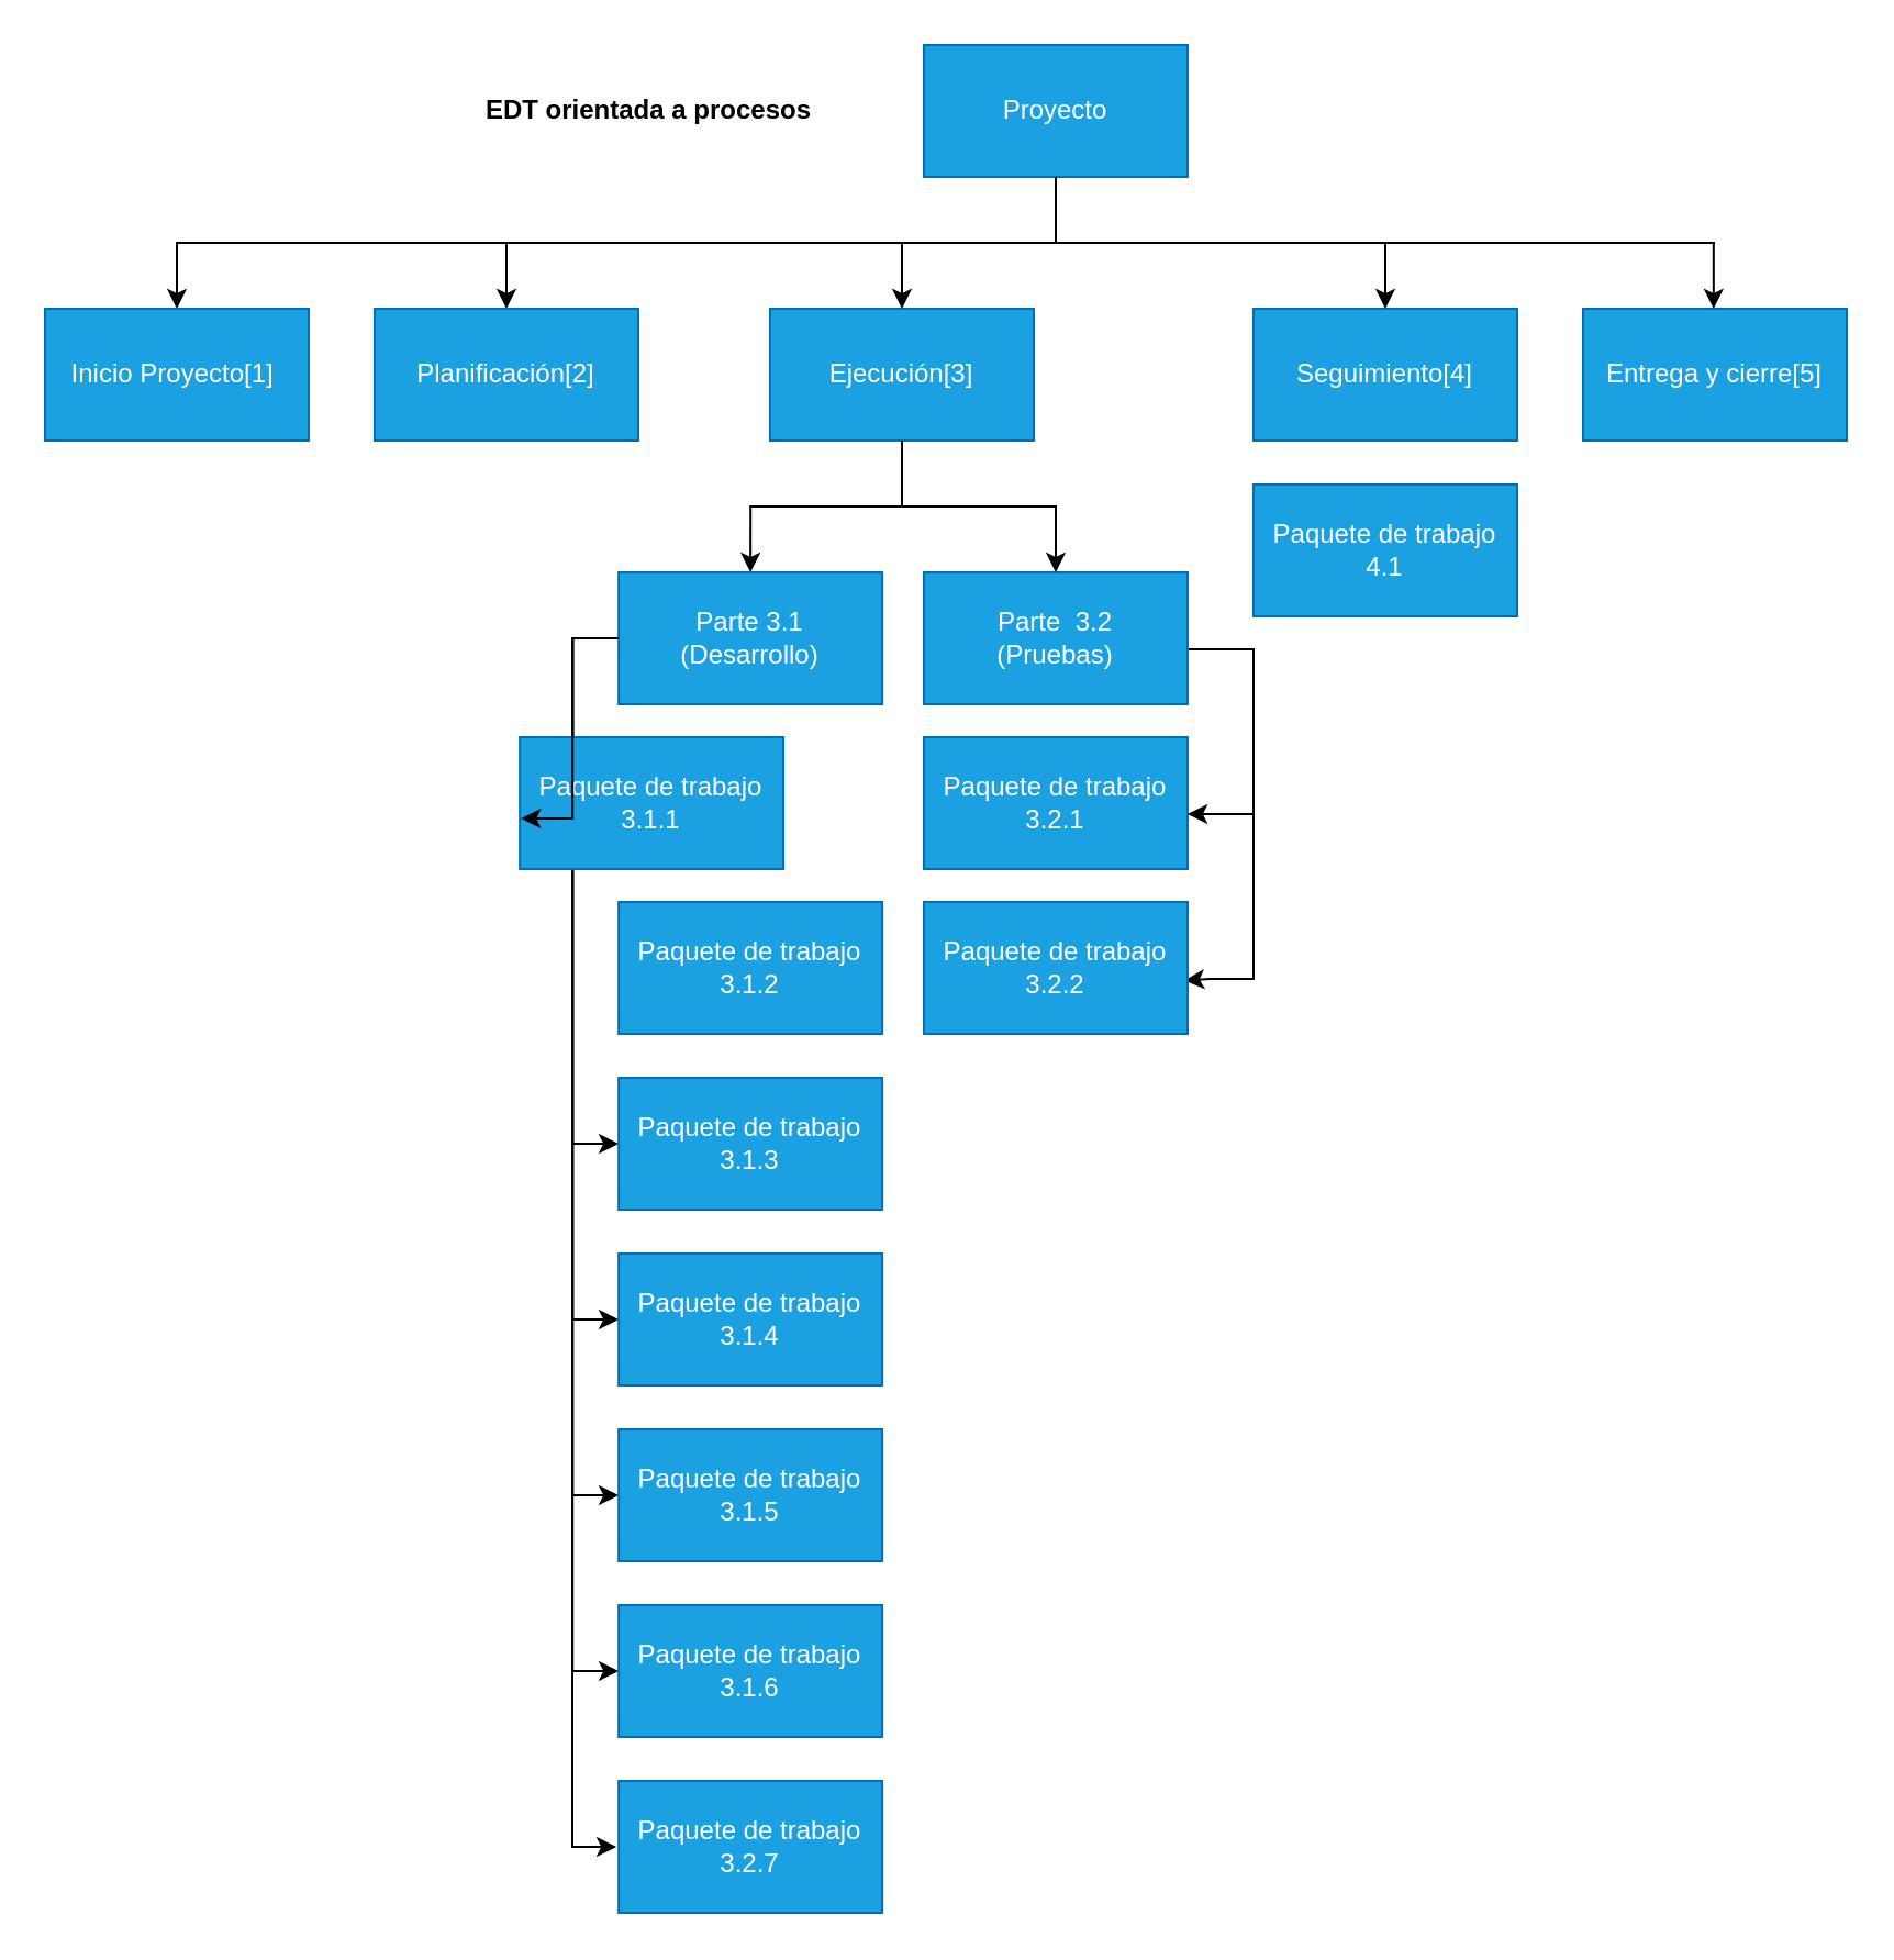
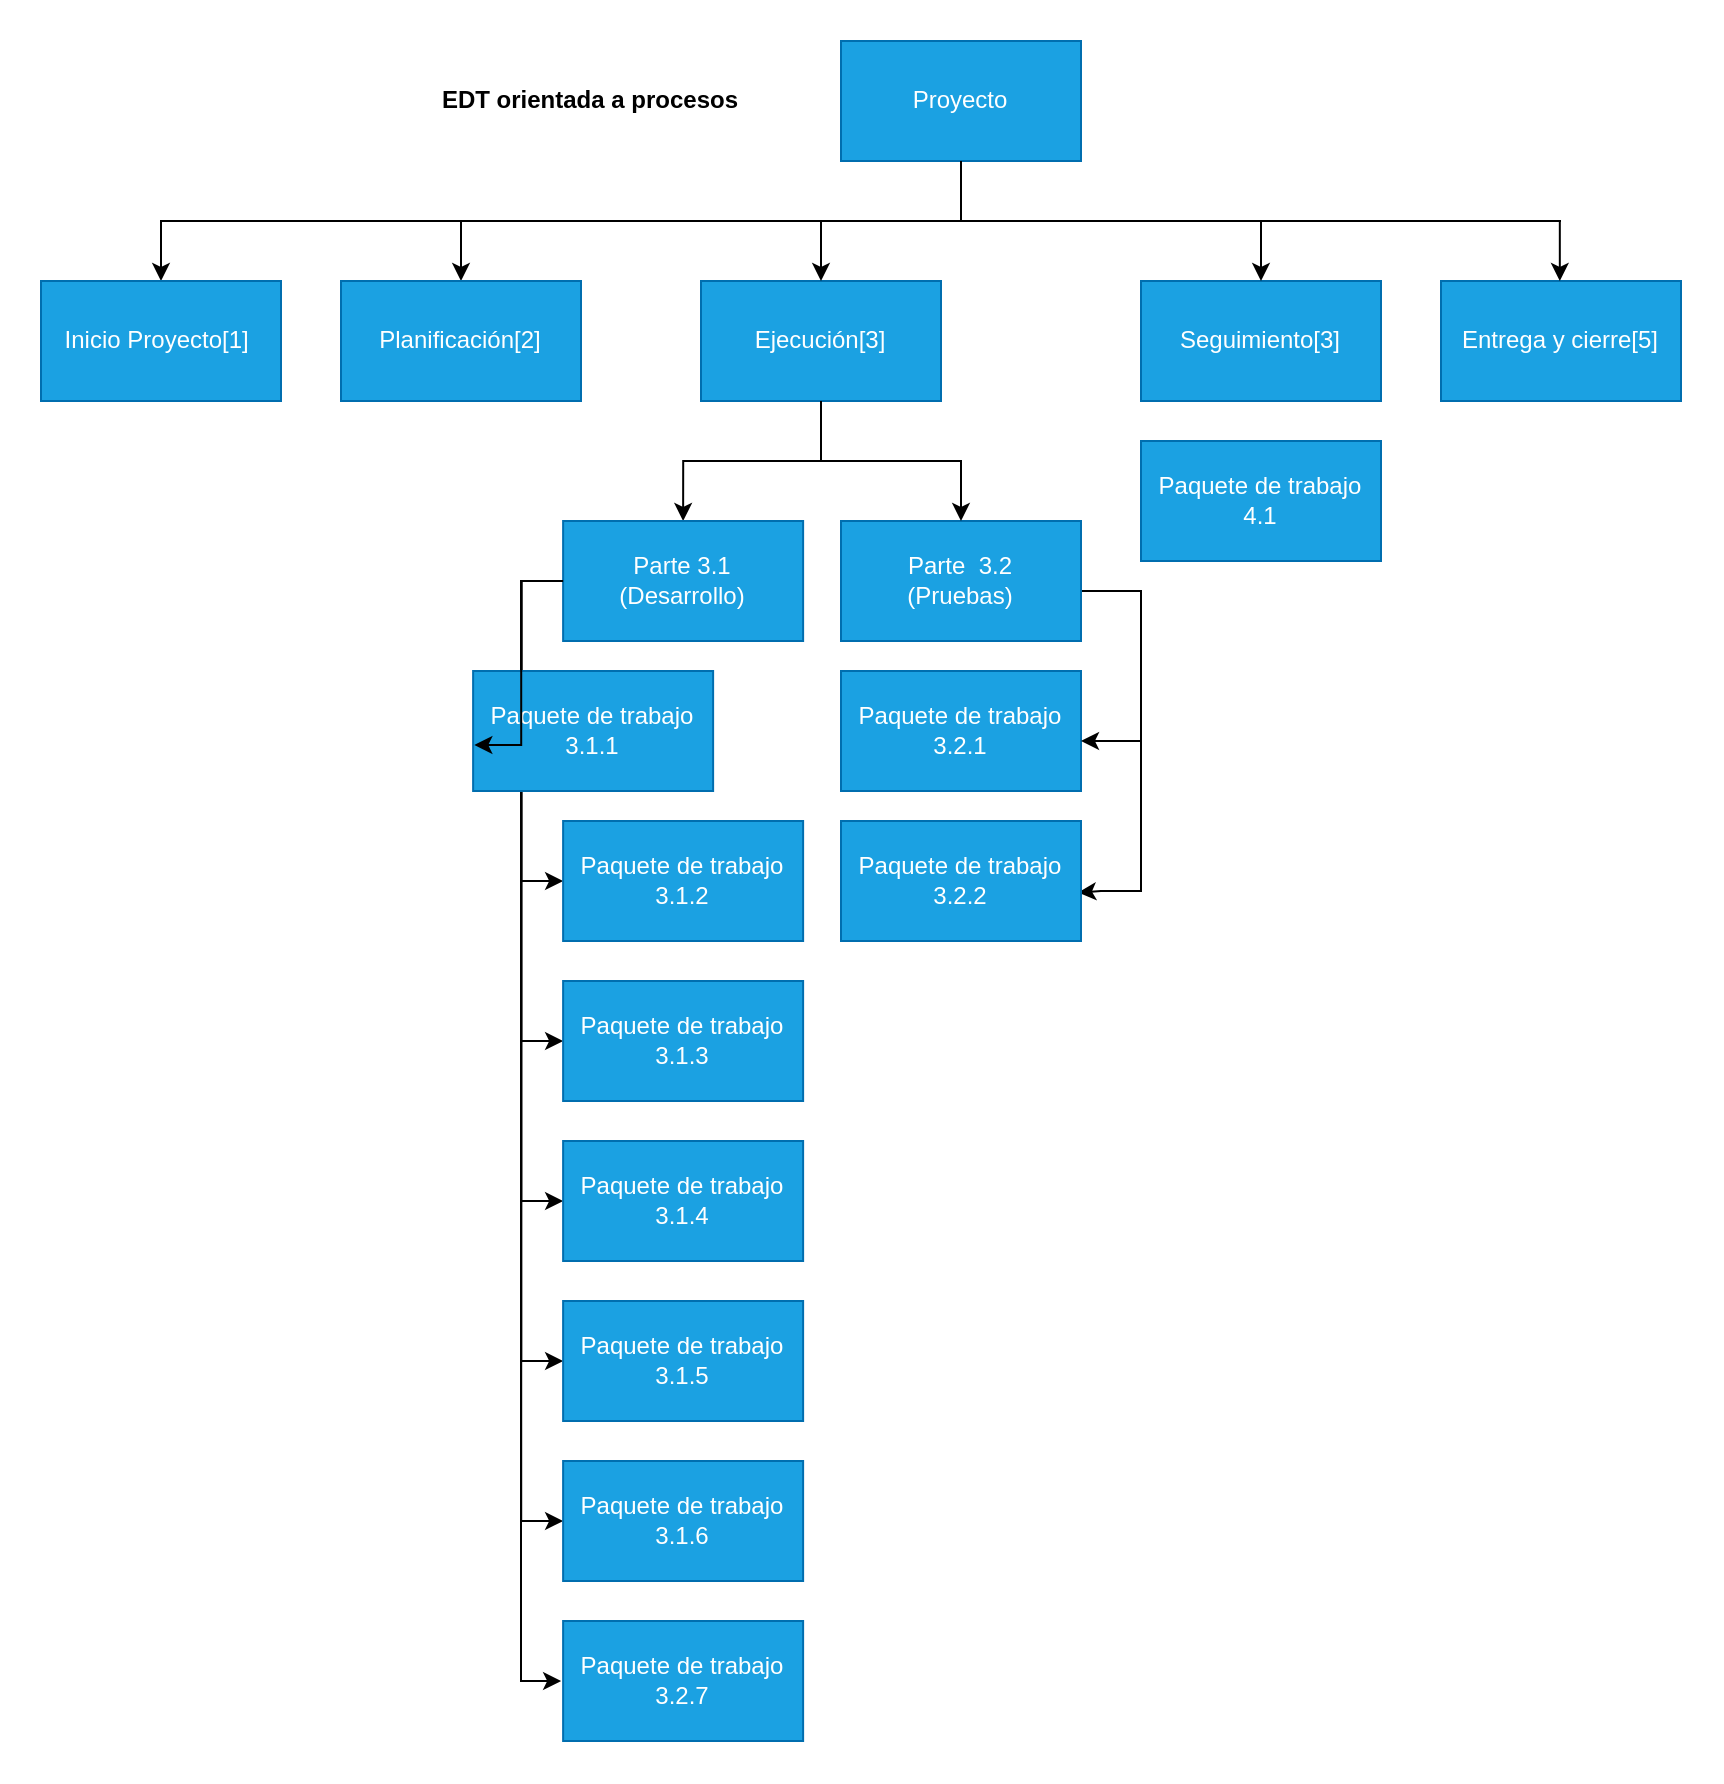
- <mxCell id="9" value="&lt;div&gt;Seguimiento[4]&lt;/div&gt;" style="rounded=0;whiteSpace=wrap;html=1;fillColor=#1ba1e2;strokeColor=#006EAF;fontColor=#ffffff;" vertex="1" parent="1"><mxGeometry x="570" y="140" width="120" height="60" as="geometry" /></mxCell>
+ <mxCell id="9" value="&lt;div&gt;Seguimiento[3]&lt;/div&gt;" style="rounded=0;whiteSpace=wrap;html=1;fillColor=#1ba1e2;strokeColor=#006EAF;fontColor=#ffffff;" vertex="1" parent="1"><mxGeometry x="570" y="140" width="120" height="60" as="geometry" /></mxCell>
+ <mxCell id="14" style="edgeStyle=orthogonalEdgeStyle;rounded=0;orthogonalLoop=1;jettySize=auto;html=1;entryX=0;entryY=0.5;entryDx=0;entryDy=0;" edge="1" parent="1" source="20" target="24"><mxGeometry relative="1" as="geometry"><Array as="points"><mxPoint x="260.06" y="290" /><mxPoint x="260.06" y="440" /></Array></mxGeometry></mxCell>
